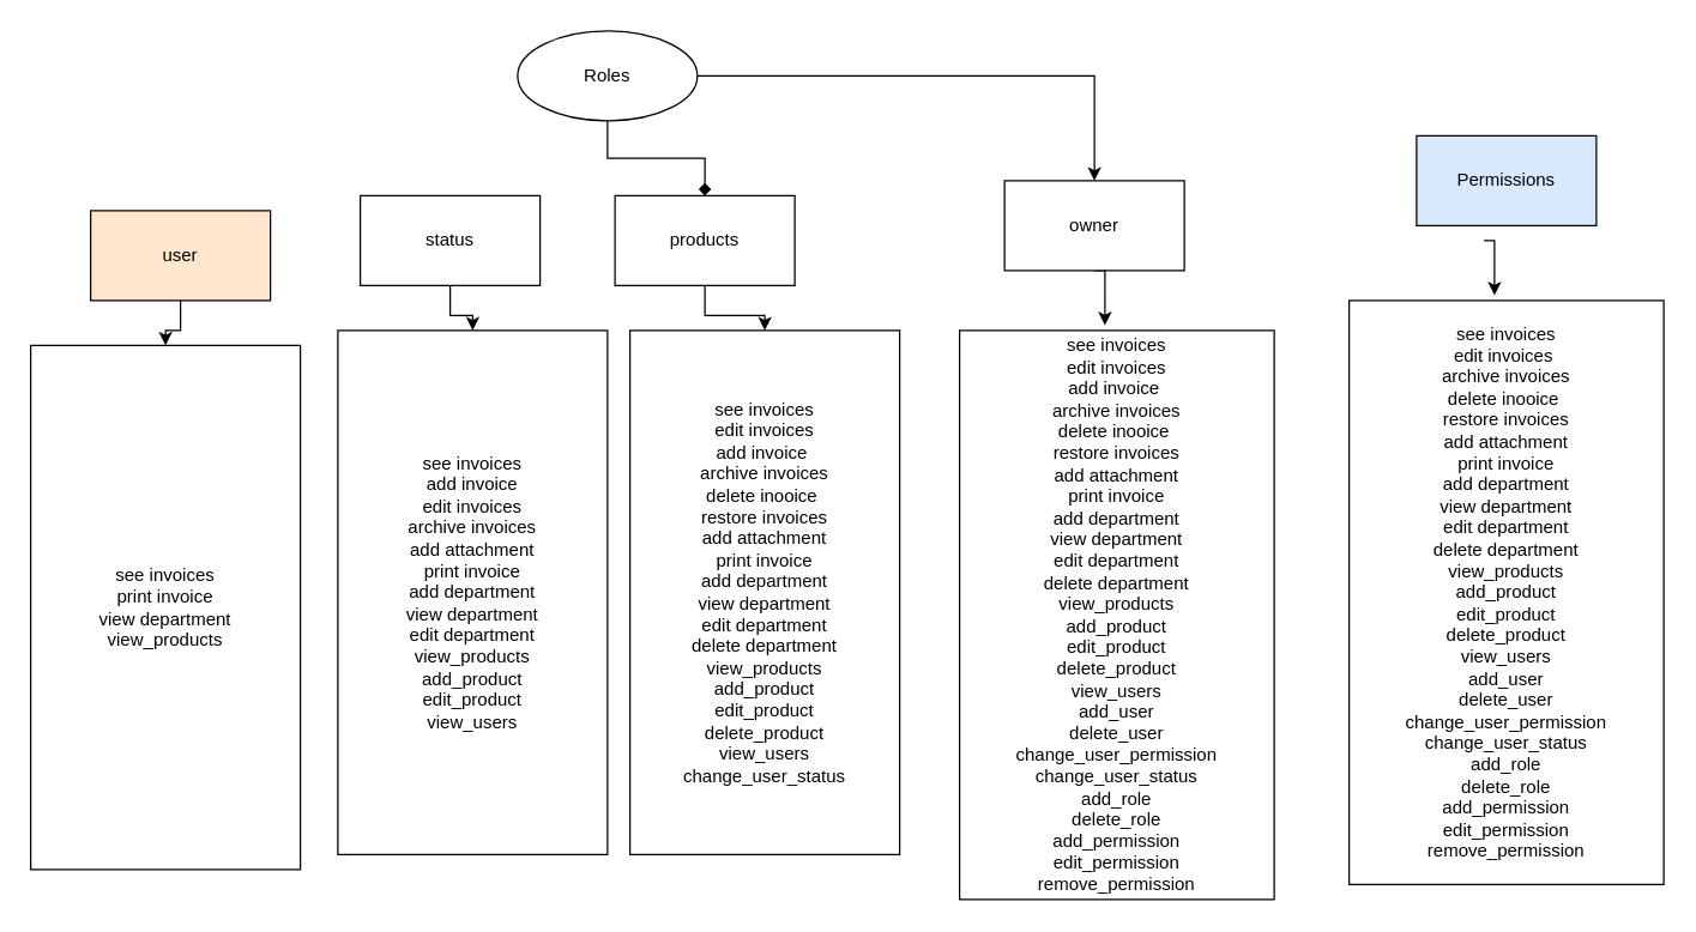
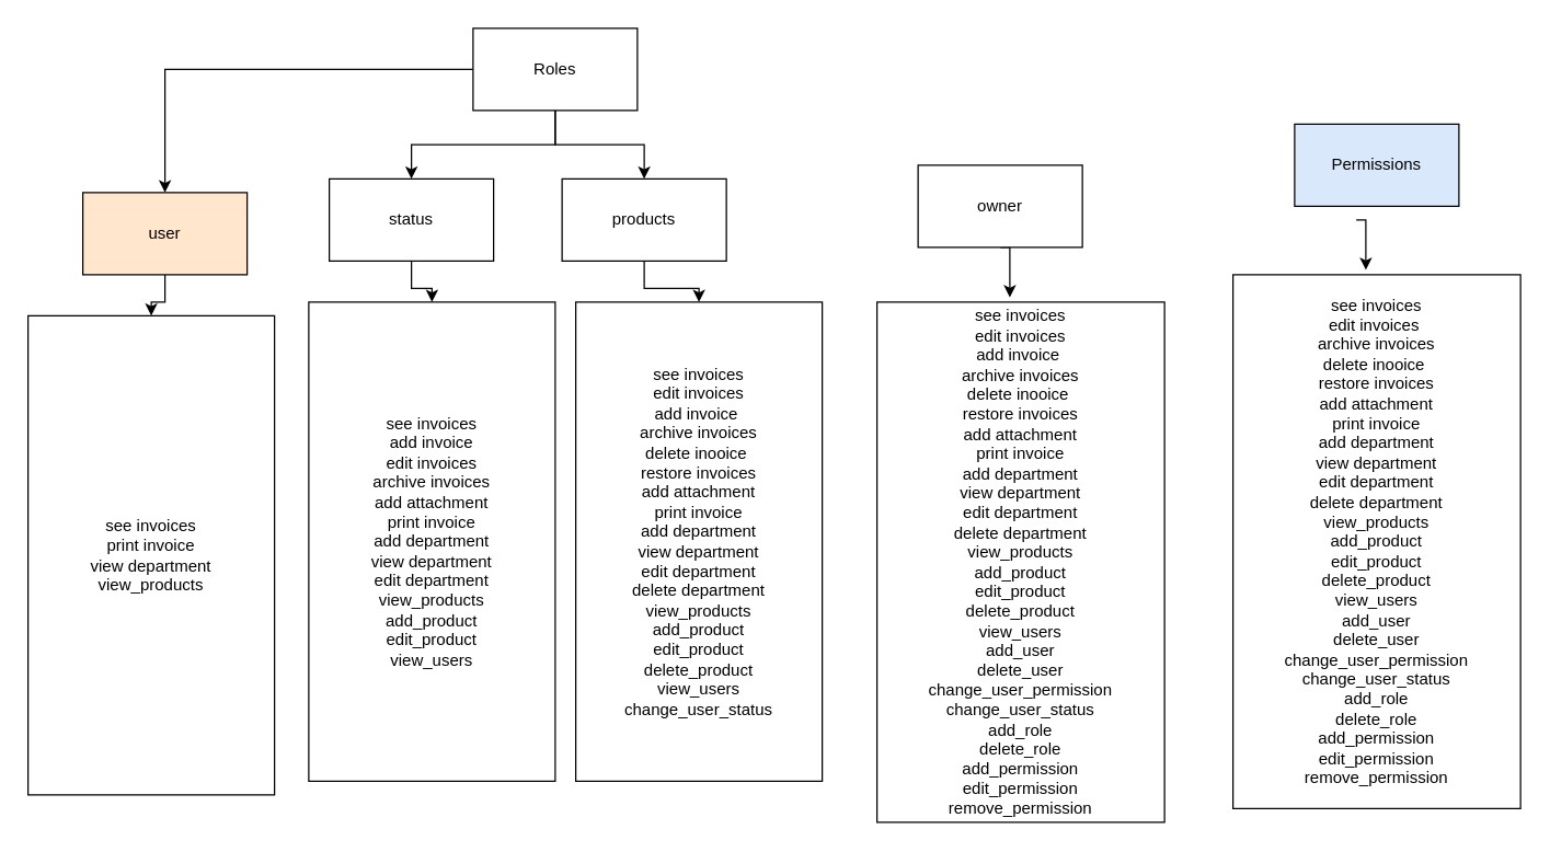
- <mxCell id="5" value="Roles" style="ellipse;whiteSpace=wrap;html=1;" parent="1" vertex="1"><mxGeometry x="345" y="20" width="120" height="60" as="geometry" /></mxCell>
+ <mxCell id="5" value="Roles" style="rounded=0;whiteSpace=wrap;html=1;" parent="1" vertex="1"><mxGeometry x="345" y="20" width="120" height="60" as="geometry" /></mxCell>
- <mxCell id="2" style="edgeStyle=orthogonalEdgeStyle;rounded=0;orthogonalLoop=1;jettySize=auto;html=1;" parent="1" source="5" target="19" edge="1"><mxGeometry relative="1" as="geometry" /></mxCell>
+ <mxCell id="2" style="edgeStyle=orthogonalEdgeStyle;rounded=0;orthogonalLoop=1;jettySize=auto;html=1;entryX=0.5;entryY=0;entryDx=0;entryDy=0;" parent="1" source="5" target="7" edge="1"><mxGeometry relative="1" as="geometry" /></mxCell>
+ <mxCell id="3" style="edgeStyle=orthogonalEdgeStyle;rounded=0;orthogonalLoop=1;jettySize=auto;html=1;entryX=0.5;entryY=0;entryDx=0;entryDy=0;" parent="1" source="5" target="9" edge="1"><mxGeometry relative="1" as="geometry" /></mxCell>
- <mxCell id="4" style="edgeStyle=orthogonalEdgeStyle;rounded=0;orthogonalLoop=1;jettySize=auto;html=1;entryX=0.5;entryY=0;entryDx=0;entryDy=0;endArrow=diamond;" parent="1" source="5" target="11" edge="1"><mxGeometry relative="1" as="geometry" /></mxCell>
+ <mxCell id="4" style="edgeStyle=orthogonalEdgeStyle;rounded=0;orthogonalLoop=1;jettySize=auto;html=1;entryX=0.5;entryY=0;entryDx=0;entryDy=0;" parent="1" source="5" target="11" edge="1"><mxGeometry relative="1" as="geometry" /></mxCell>
